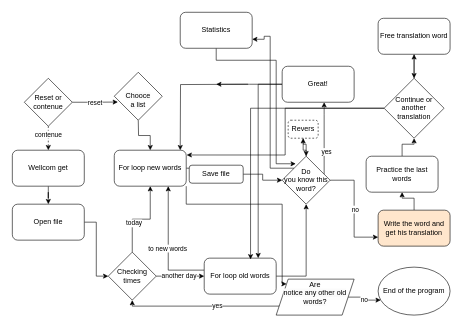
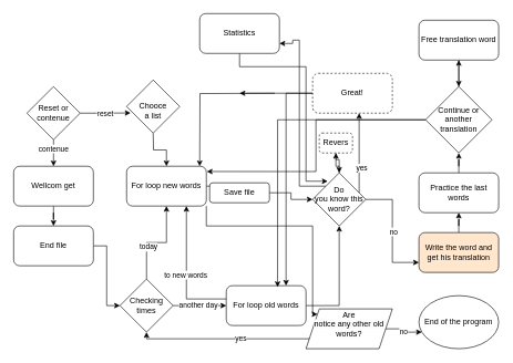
- <mxCell id="35" value="Great!" style="rounded=1;whiteSpace=wrap;html=1;" parent="1" vertex="1"><mxGeometry x="470" y="110" width="120" height="60" as="geometry" /></mxCell>
+ <mxCell id="35" value="Great!" style="rounded=1;whiteSpace=wrap;html=1;dashed=1;" parent="1" vertex="1"><mxGeometry x="470" y="110" width="120" height="60" as="geometry" /></mxCell>
- <mxCell id="5" value="" style="edgeStyle=orthogonalEdgeStyle;rounded=0;orthogonalLoop=1;jettySize=auto;html=1;dashed=1;" parent="1" source="9" target="4" edge="1"><mxGeometry relative="1" as="geometry" /></mxCell>
+ <mxCell id="5" value="" style="edgeStyle=orthogonalEdgeStyle;rounded=0;orthogonalLoop=1;jettySize=auto;html=1;" parent="1" source="9" target="4" edge="1"><mxGeometry relative="1" as="geometry" /></mxCell>
- <mxCell id="39" value="Practice the last words" style="rounded=1;whiteSpace=wrap;html=1;" parent="1" vertex="1"><mxGeometry x="610" y="260" width="120" height="60" as="geometry" /></mxCell>
+ <mxCell id="39" value="Practice the last words" style="rounded=1;whiteSpace=wrap;html=1;" parent="1" vertex="1"><mxGeometry x="630" y="260" width="120" height="60" as="geometry" /></mxCell>
- <mxCell id="12" value="Open file" style="rounded=1;whiteSpace=wrap;html=1;" parent="1" vertex="1"><mxGeometry x="20" y="340" width="120" height="60" as="geometry" /></mxCell>
+ <mxCell id="12" value="End file" style="rounded=1;whiteSpace=wrap;html=1;" parent="1" vertex="1"><mxGeometry x="20" y="340" width="120" height="60" as="geometry" /></mxCell>
